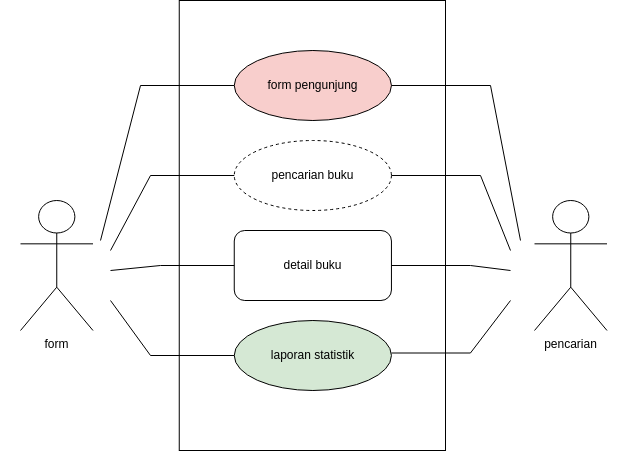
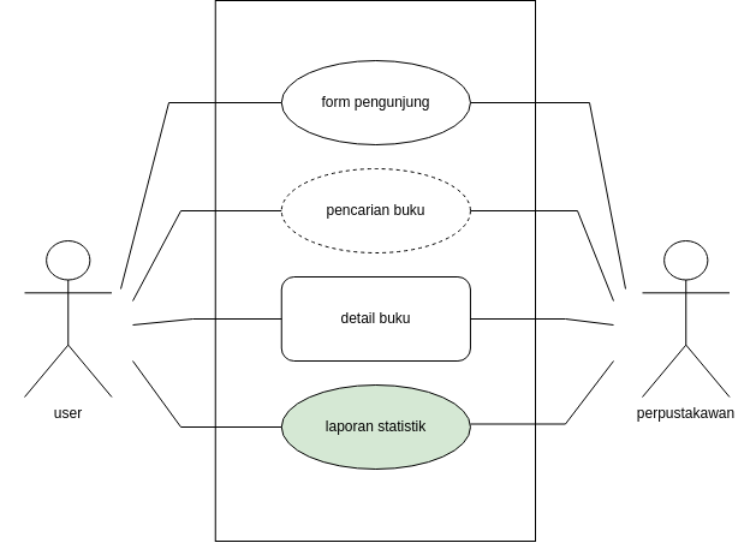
- <mxCell id="8" value="form pengunjung" style="ellipse;whiteSpace=wrap;html=1;fillColor=#f8cecc;" vertex="1" parent="1"><mxGeometry x="233.76" y="20" width="157.18" height="70" as="geometry" /></mxCell>
+ <mxCell id="8" value="form pengunjung" style="ellipse;whiteSpace=wrap;html=1;" vertex="1" parent="1"><mxGeometry x="233.76" y="20" width="157.18" height="70" as="geometry" /></mxCell>
- <mxCell id="4" value="form" style="shape=umlActor;verticalLabelPosition=bottom;verticalAlign=top;html=1;outlineConnect=0;" vertex="1" parent="1"><mxGeometry x="20" y="170" width="72.5" height="130" as="geometry" /></mxCell>
+ <mxCell id="4" value="user" style="shape=umlActor;verticalLabelPosition=bottom;verticalAlign=top;html=1;outlineConnect=0;" vertex="1" parent="1"><mxGeometry x="20" y="170" width="72.5" height="130" as="geometry" /></mxCell>
- <mxCell id="3" value="pencarian" style="shape=umlActor;verticalLabelPosition=bottom;verticalAlign=top;html=1;outlineConnect=0;" vertex="1" parent="1"><mxGeometry x="534" y="170" width="72.5" height="130" as="geometry" /></mxCell>
+ <mxCell id="3" value="perpustakawan" style="shape=umlActor;verticalLabelPosition=bottom;verticalAlign=top;html=1;outlineConnect=0;" vertex="1" parent="1"><mxGeometry x="534" y="170" width="72.5" height="130" as="geometry" /></mxCell>
